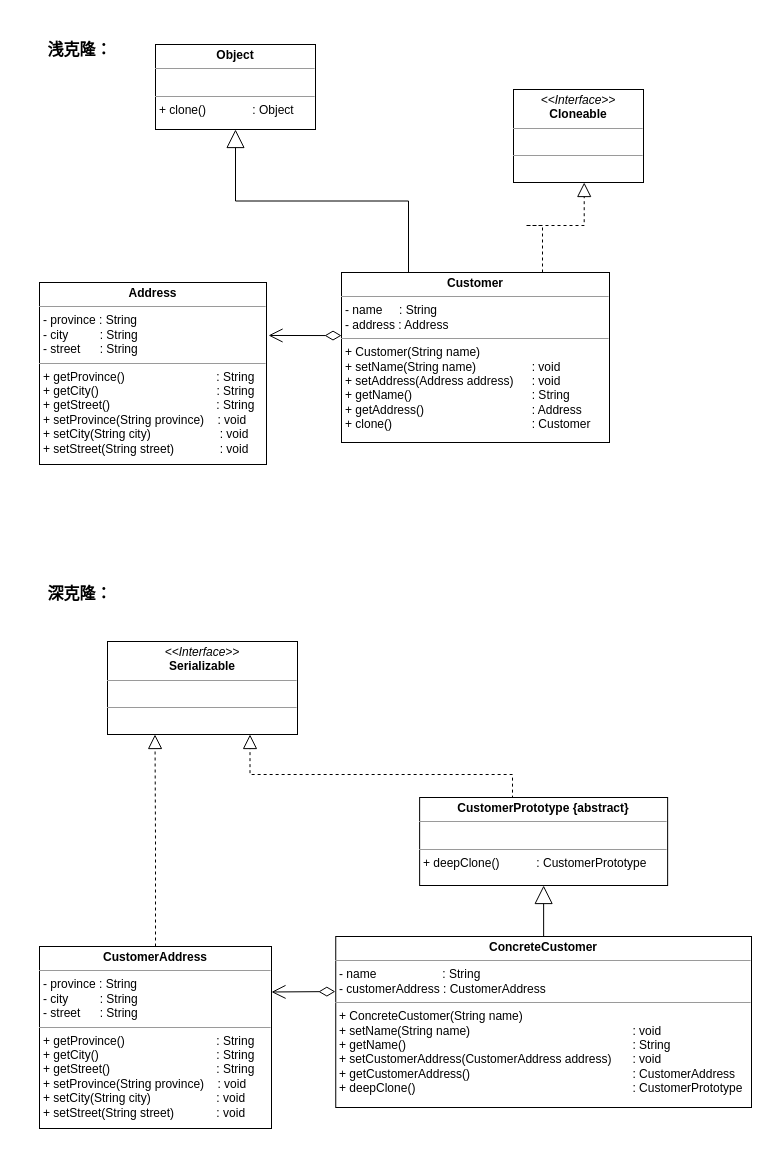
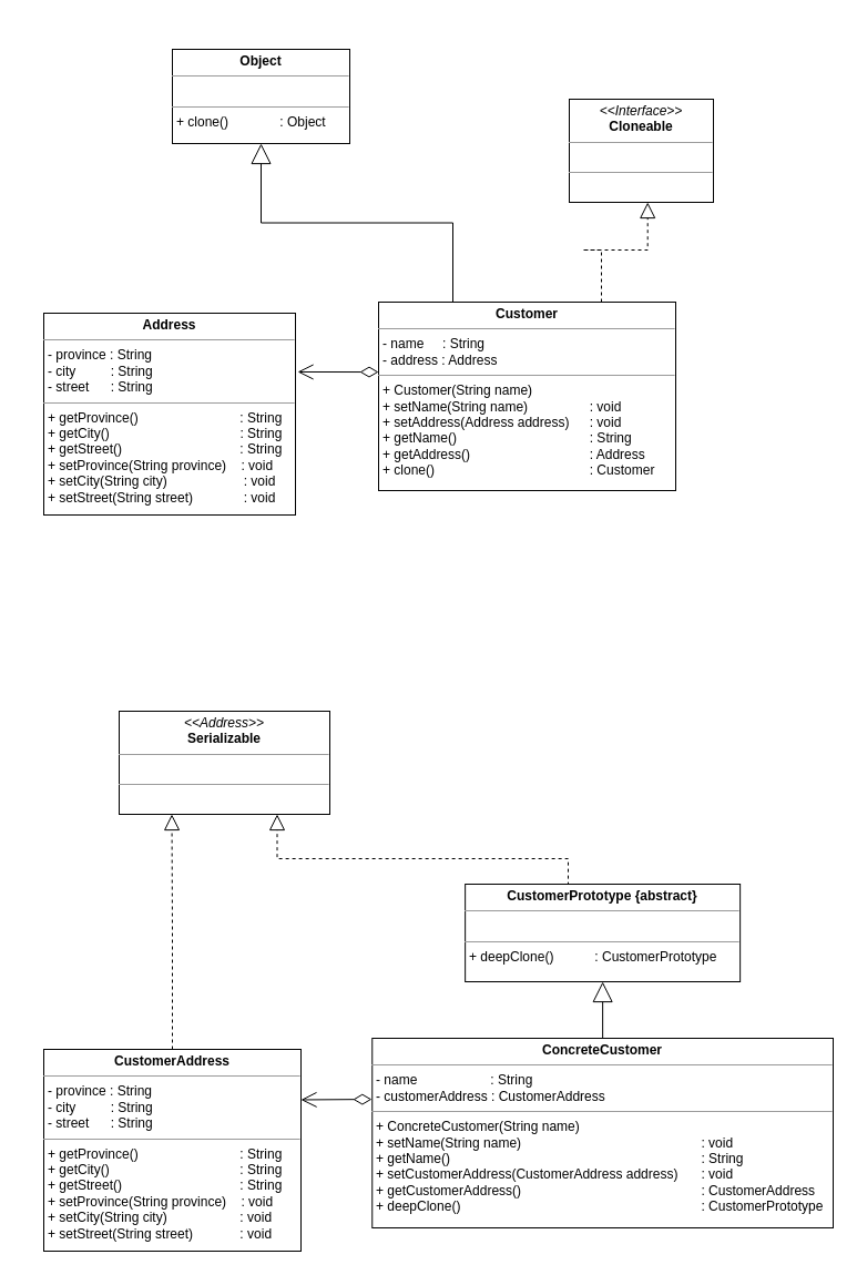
- <mxCell id="9" value="浅克隆：" style="text;align=center;fontStyle=1;verticalAlign=middle;spacingLeft=3;spacingRight=3;strokeColor=none;rotatable=0;points=[[0,0.5],[1,0.5]];portConstraint=eastwest;fontSize=16;" vertex="1" parent="1"><mxGeometry x="20" y="20" width="119" height="56" as="geometry" /></mxCell>
- <mxCell id="18" value="深克隆：" style="text;align=center;fontStyle=1;verticalAlign=middle;spacingLeft=3;spacingRight=3;strokeColor=none;rotatable=0;points=[[0,0.5],[1,0.5]];portConstraint=eastwest;fontSize=16;" vertex="1" parent="1"><mxGeometry x="20" y="564" width="119" height="56" as="geometry" /></mxCell>
- <mxCell id="11" value="&lt;p style=&quot;margin:0px;margin-top:4px;text-align:center;&quot;&gt;&lt;i&gt;&amp;lt;&amp;lt;Interface&amp;gt;&amp;gt;&lt;/i&gt;&lt;br&gt;&lt;b&gt;Serializable&lt;/b&gt;&lt;/p&gt;&lt;hr size=&quot;1&quot;&gt;&lt;p style=&quot;margin:0px;margin-left:4px;&quot;&gt;&lt;br&gt;&lt;/p&gt;&lt;hr size=&quot;1&quot;&gt;&lt;p style=&quot;margin:0px;margin-left:4px;&quot;&gt;&lt;br&gt;&lt;/p&gt;" style="verticalAlign=top;align=left;overflow=fill;fontSize=12;fontFamily=Helvetica;html=1;" vertex="1" parent="1"><mxGeometry x="107" y="641" width="190" height="93" as="geometry" /></mxCell>
+ <mxCell id="11" value="&lt;p style=&quot;margin:0px;margin-top:4px;text-align:center;&quot;&gt;&lt;i&gt;&amp;lt;&amp;lt;Address&amp;gt;&amp;gt;&lt;/i&gt;&lt;br&gt;&lt;b&gt;Serializable&lt;/b&gt;&lt;/p&gt;&lt;hr size=&quot;1&quot;&gt;&lt;p style=&quot;margin:0px;margin-left:4px;&quot;&gt;&lt;br&gt;&lt;/p&gt;&lt;hr size=&quot;1&quot;&gt;&lt;p style=&quot;margin:0px;margin-left:4px;&quot;&gt;&lt;br&gt;&lt;/p&gt;" style="verticalAlign=top;align=left;overflow=fill;fontSize=12;fontFamily=Helvetica;html=1;" vertex="1" parent="1"><mxGeometry x="107" y="641" width="190" height="93" as="geometry" /></mxCell>
